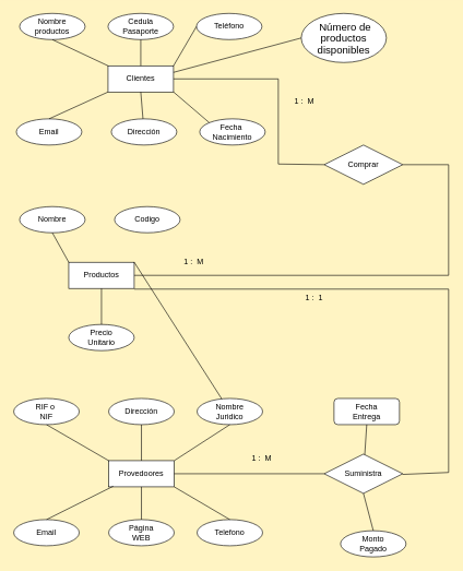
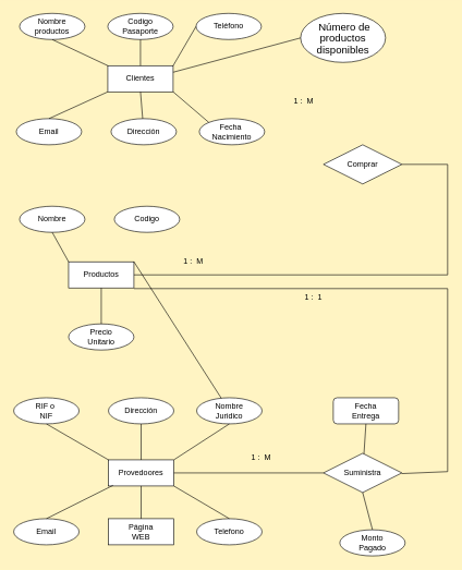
- <mxCell id="6" value="Cedula&lt;br&gt;Pasaporte" style="ellipse;whiteSpace=wrap;html=1;align=center;" vertex="1" parent="1"><mxGeometry x="164" y="20" width="100" height="40" as="geometry" /></mxCell>
+ <mxCell id="6" value="Codigo&lt;br&gt;Pasaporte" style="ellipse;whiteSpace=wrap;html=1;align=center;" vertex="1" parent="1"><mxGeometry x="164" y="20" width="100" height="40" as="geometry" /></mxCell>
- <mxCell id="36" value="" style="endArrow=none;html=1;rounded=0;exitX=1;exitY=0.5;exitDx=0;exitDy=0;entryX=0;entryY=0.5;entryDx=0;entryDy=0;" edge="1" parent="1" source="2" target="35"><mxGeometry width="50" height="50" relative="1" as="geometry"><mxPoint x="534" y="435" as="sourcePoint" /><mxPoint x="489" y="245" as="targetPoint" /><Array as="points"><mxPoint x="424" y="120" /><mxPoint x="424" y="250" /></Array></mxGeometry></mxCell>
- <mxCell id="18" value="Página&lt;br&gt;WEB" style="ellipse;whiteSpace=wrap;html=1;align=center;" vertex="1" parent="1"><mxGeometry x="165" y="793" width="100" height="40" as="geometry" /></mxCell>
+ <mxCell id="18" value="Página&lt;br&gt;WEB" style="whiteSpace=wrap;html=1;align=center;rounded=0;" vertex="1" parent="1"><mxGeometry x="165" y="793" width="100" height="40" as="geometry" /></mxCell>
